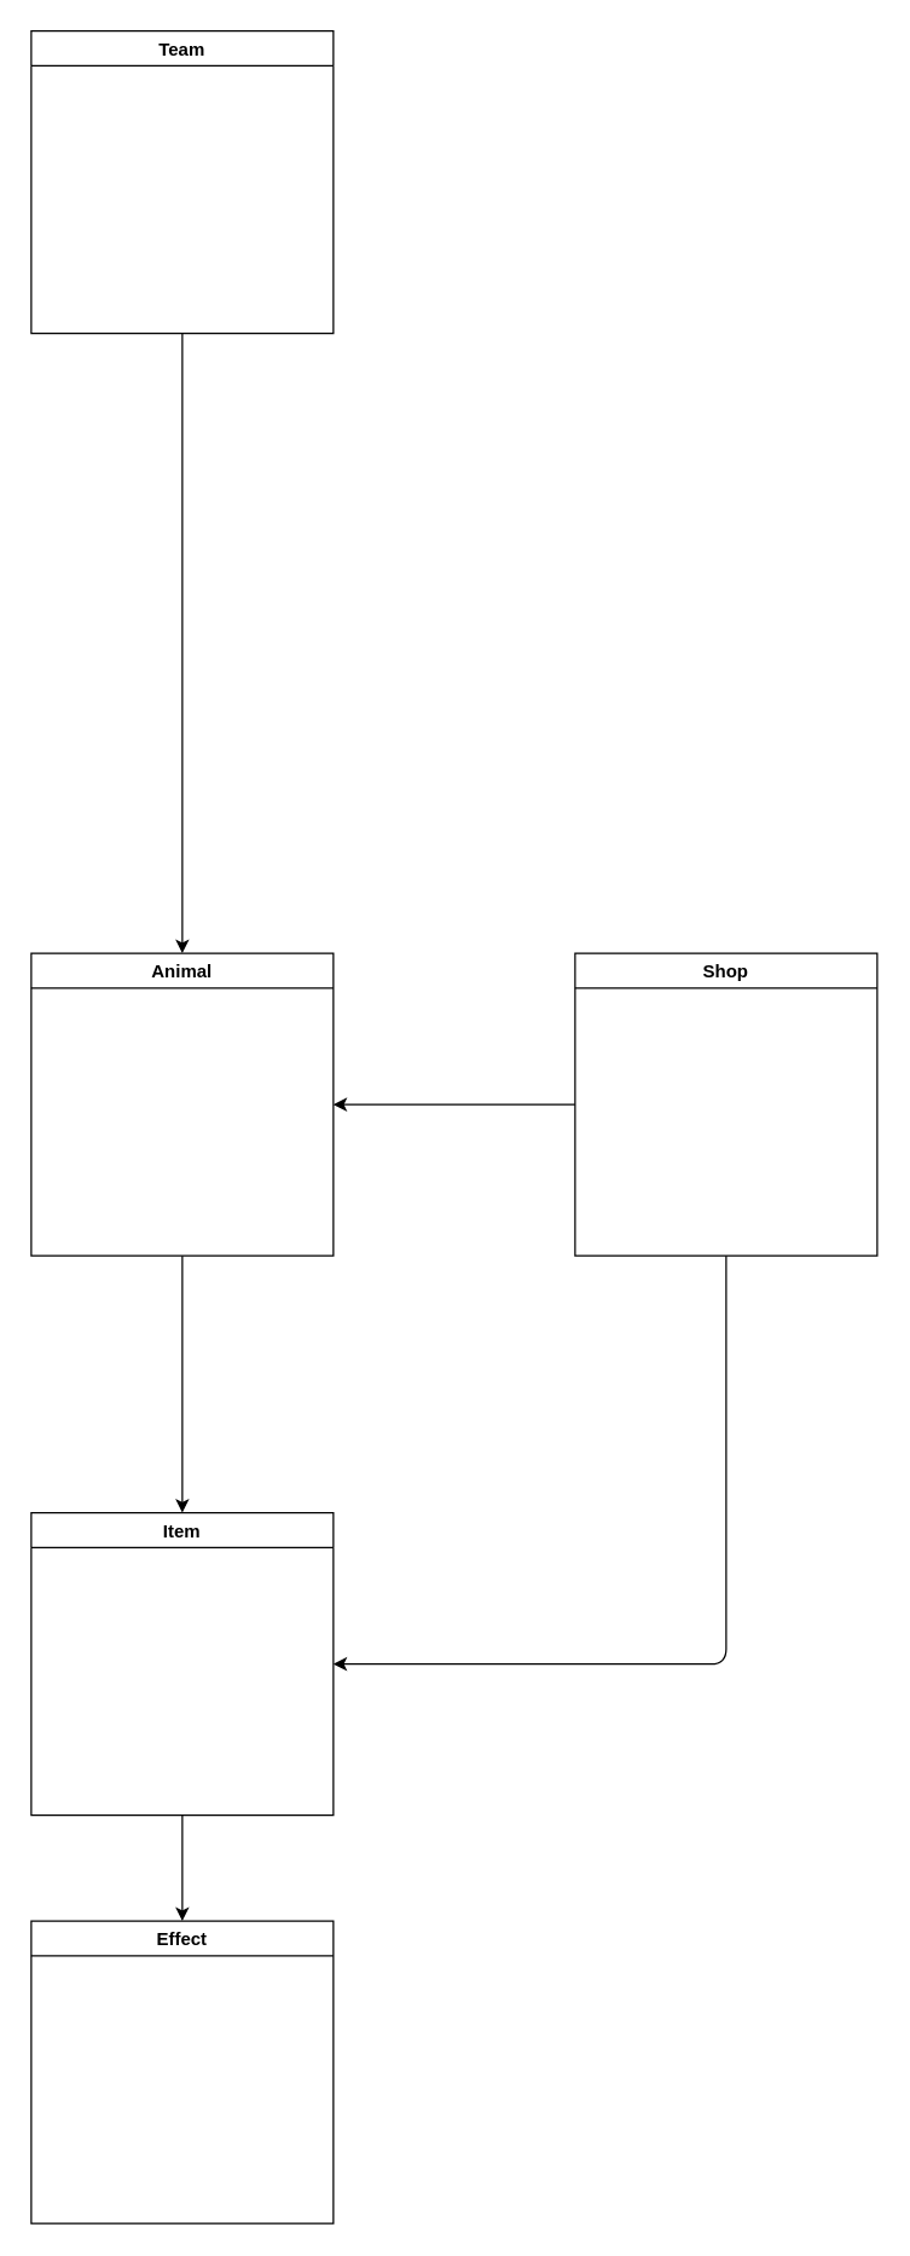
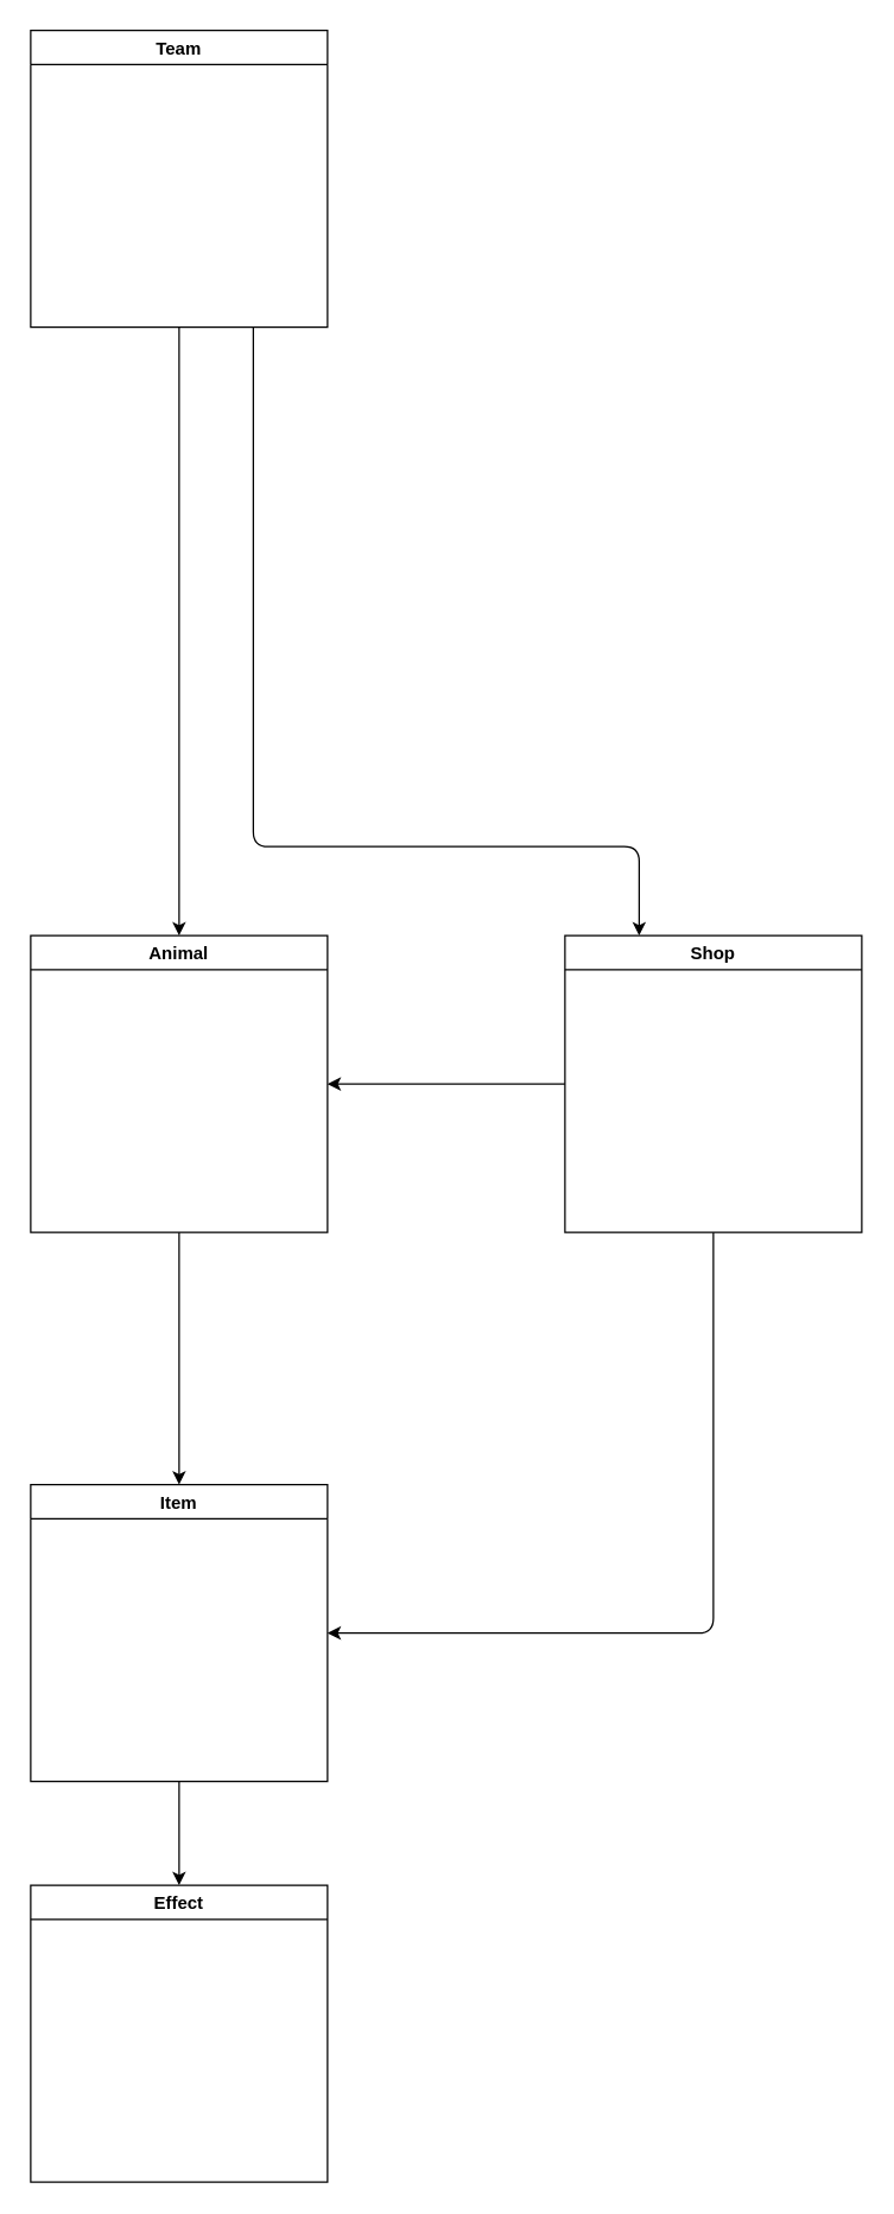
+ <mxCell id="8" style="edgeStyle=none;html=1;exitX=0.75;exitY=1;exitDx=0;exitDy=0;entryX=0.25;entryY=0;entryDx=0;entryDy=0;" edge="1" parent="1" source="9" target="6"><mxGeometry relative="1" as="geometry"><Array as="points"><mxPoint x="170" y="570" /><mxPoint x="430" y="570" /></Array></mxGeometry></mxCell>
